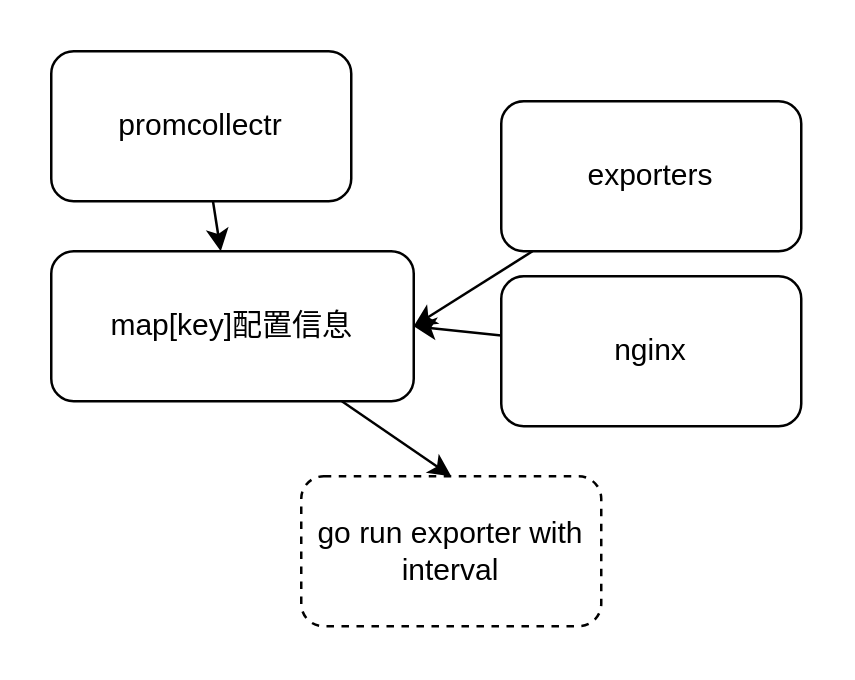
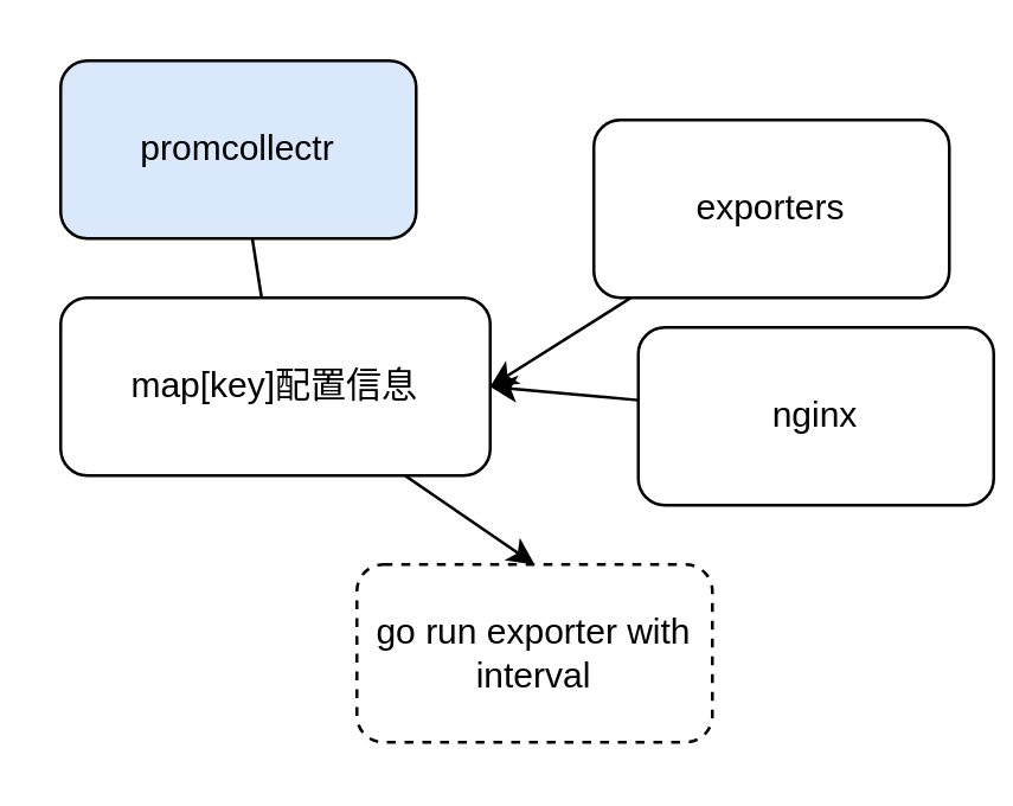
- <mxCell id="3" value="promcollectr" style="rounded=1;whiteSpace=wrap;html=1;" vertex="1" parent="1"><mxGeometry x="20" y="20" width="120" height="60" as="geometry" /></mxCell>
+ <mxCell id="3" value="promcollectr" style="rounded=1;whiteSpace=wrap;html=1;fillColor=#dae8fc;" vertex="1" parent="1"><mxGeometry x="20" y="20" width="120" height="60" as="geometry" /></mxCell>
- <mxCell id="2" value="" style="edgeStyle=none;html=1;" edge="1" parent="1" source="3" target="5"><mxGeometry relative="1" as="geometry" /></mxCell>
+ <mxCell id="2" value="" style="edgeStyle=none;html=1;endArrow=none;" edge="1" parent="1" source="3" target="5"><mxGeometry relative="1" as="geometry" /></mxCell>
- <mxCell id="7" value="nginx" style="rounded=1;whiteSpace=wrap;html=1;" vertex="1" parent="1"><mxGeometry x="200" y="110" width="120" height="60" as="geometry" /></mxCell>
+ <mxCell id="7" value="nginx" style="rounded=1;whiteSpace=wrap;html=1;" vertex="1" parent="1"><mxGeometry x="215" y="110" width="120" height="60" as="geometry" /></mxCell>
